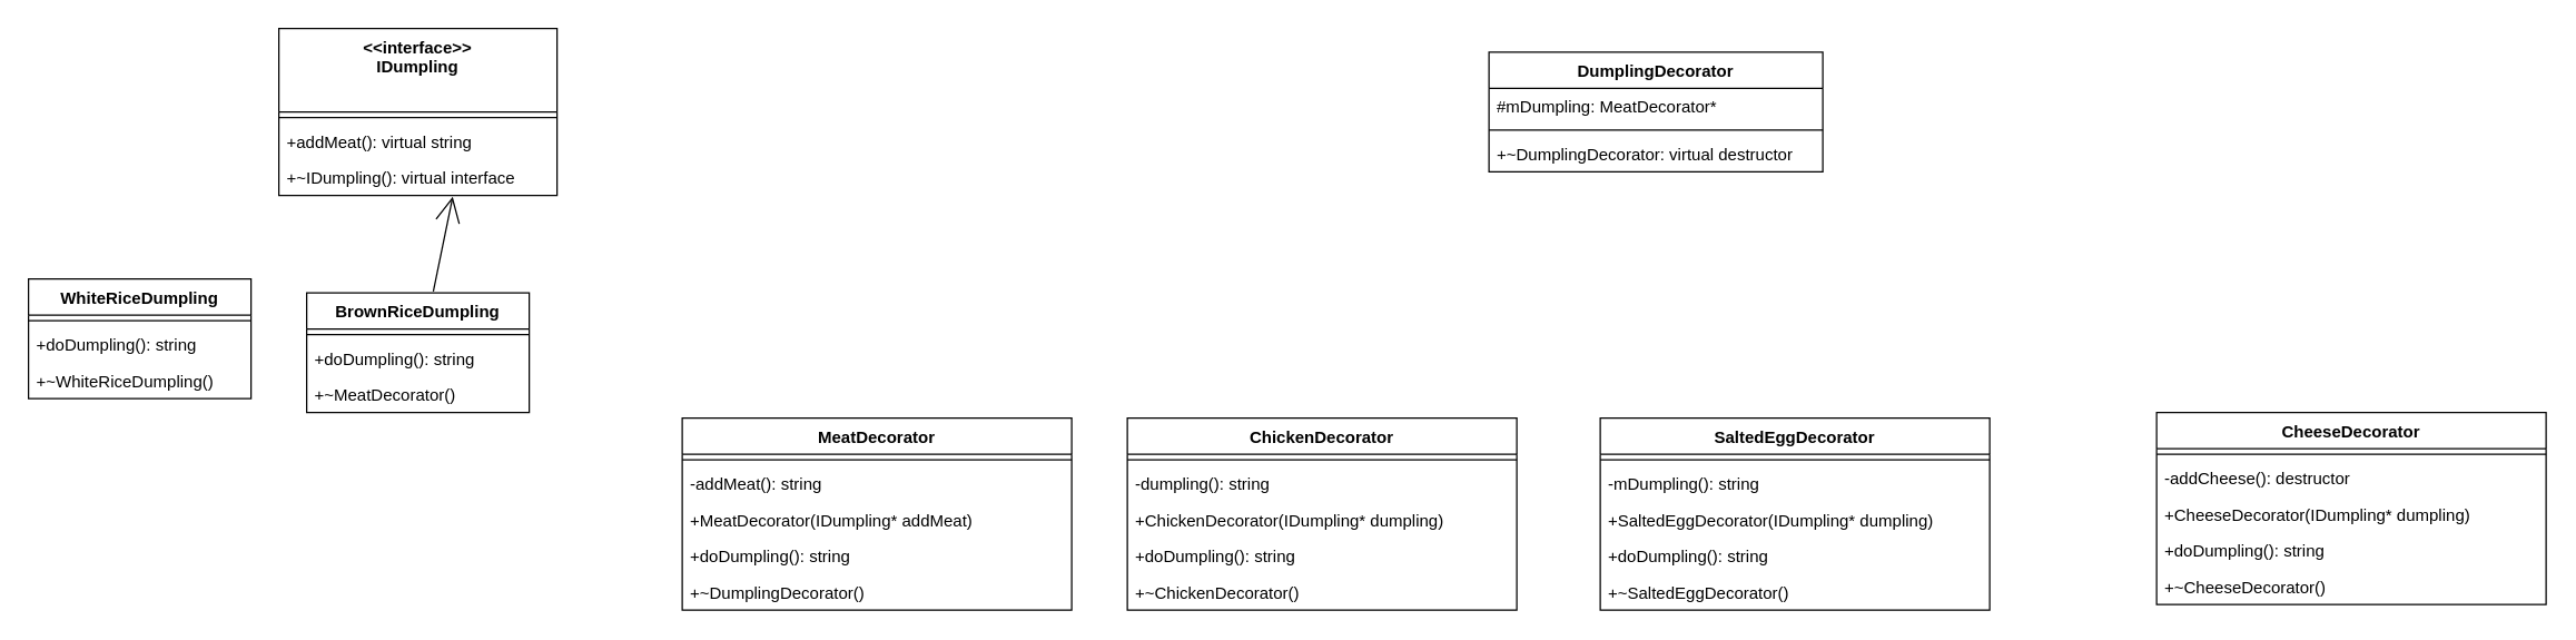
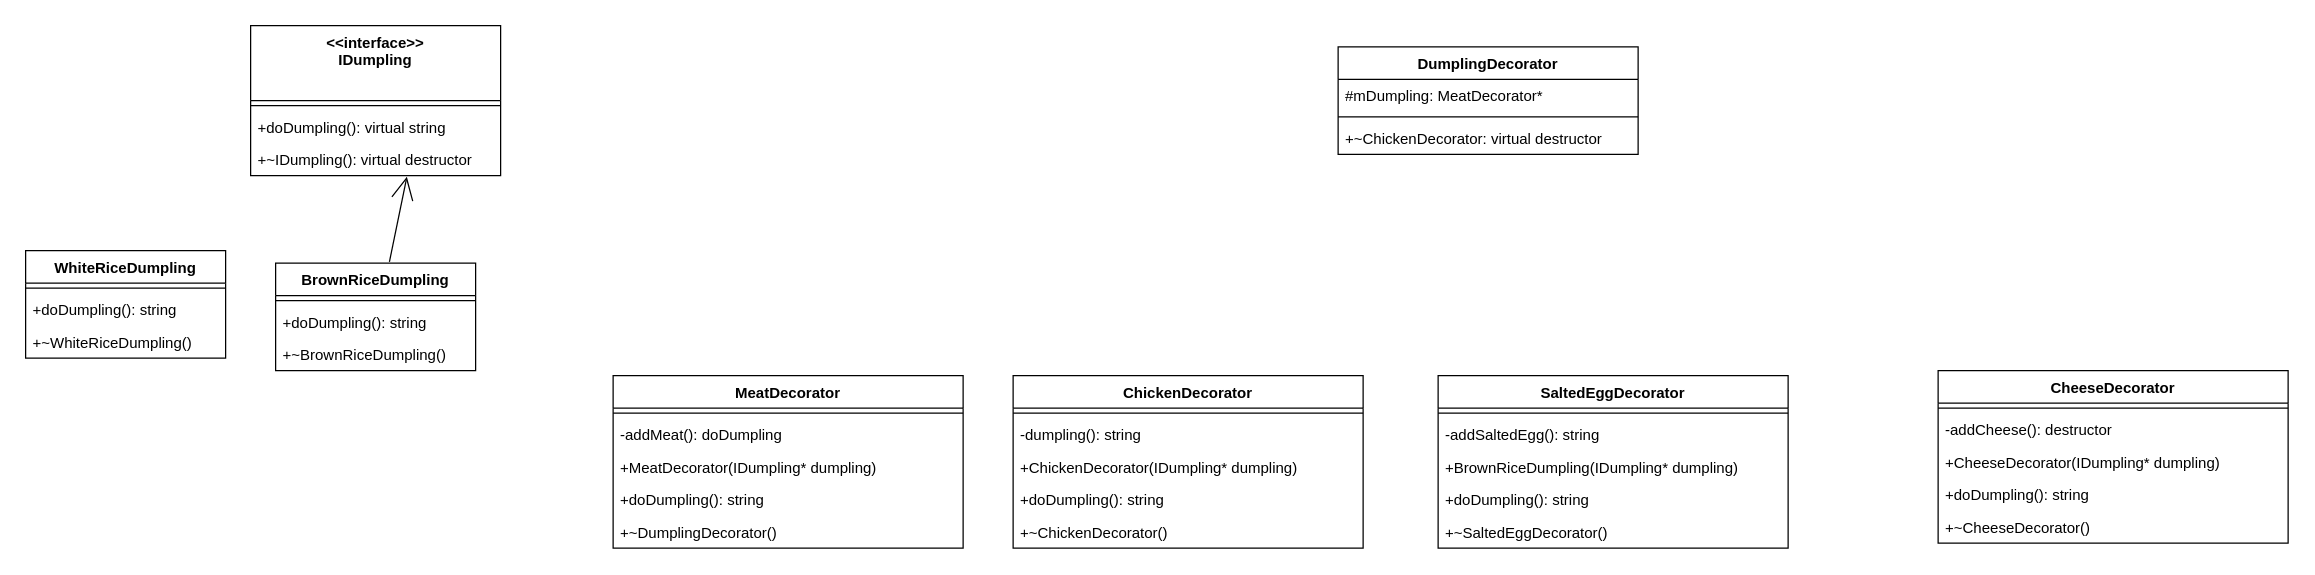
- <mxCell id="4" value="+addMeat(): virtual string" style="text;strokeColor=none;fillColor=none;align=left;verticalAlign=top;spacingLeft=4;spacingRight=4;overflow=hidden;rotatable=0;points=[[0,0.5],[1,0.5]];portConstraint=eastwest;" vertex="1" parent="2"><mxGeometry y="68" width="200" height="26" as="geometry" /></mxCell>
+ <mxCell id="4" value="+doDumpling(): virtual string" style="text;strokeColor=none;fillColor=none;align=left;verticalAlign=top;spacingLeft=4;spacingRight=4;overflow=hidden;rotatable=0;points=[[0,0.5],[1,0.5]];portConstraint=eastwest;" vertex="1" parent="2"><mxGeometry y="68" width="200" height="26" as="geometry" /></mxCell>
- <mxCell id="18" value="+~DumplingDecorator: virtual destructor" style="text;strokeColor=none;fillColor=none;align=left;verticalAlign=top;spacingLeft=4;spacingRight=4;overflow=hidden;rotatable=0;points=[[0,0.5],[1,0.5]];portConstraint=eastwest;" vertex="1" parent="15"><mxGeometry y="60" width="240" height="26" as="geometry" /></mxCell>
+ <mxCell id="18" value="+~ChickenDecorator: virtual destructor" style="text;strokeColor=none;fillColor=none;align=left;verticalAlign=top;spacingLeft=4;spacingRight=4;overflow=hidden;rotatable=0;points=[[0,0.5],[1,0.5]];portConstraint=eastwest;" vertex="1" parent="15"><mxGeometry y="60" width="240" height="26" as="geometry" /></mxCell>
- <mxCell id="5" value="+~IDumpling(): virtual interface" style="text;strokeColor=none;fillColor=none;align=left;verticalAlign=top;spacingLeft=4;spacingRight=4;overflow=hidden;rotatable=0;points=[[0,0.5],[1,0.5]];portConstraint=eastwest;" vertex="1" parent="2"><mxGeometry y="94" width="200" height="26" as="geometry" /></mxCell>
+ <mxCell id="5" value="+~IDumpling(): virtual destructor" style="text;strokeColor=none;fillColor=none;align=left;verticalAlign=top;spacingLeft=4;spacingRight=4;overflow=hidden;rotatable=0;points=[[0,0.5],[1,0.5]];portConstraint=eastwest;" vertex="1" parent="2"><mxGeometry y="94" width="200" height="26" as="geometry" /></mxCell>
- <mxCell id="13" value="+~MeatDecorator()" style="text;strokeColor=none;fillColor=none;align=left;verticalAlign=top;spacingLeft=4;spacingRight=4;overflow=hidden;rotatable=0;points=[[0,0.5],[1,0.5]];portConstraint=eastwest;" vertex="1" parent="10"><mxGeometry y="60" width="160" height="26" as="geometry" /></mxCell>
+ <mxCell id="13" value="+~BrownRiceDumpling()" style="text;strokeColor=none;fillColor=none;align=left;verticalAlign=top;spacingLeft=4;spacingRight=4;overflow=hidden;rotatable=0;points=[[0,0.5],[1,0.5]];portConstraint=eastwest;" vertex="1" parent="10"><mxGeometry y="60" width="160" height="26" as="geometry" /></mxCell>
- <mxCell id="21" value="-addMeat(): string" style="text;strokeColor=none;fillColor=none;align=left;verticalAlign=top;spacingLeft=4;spacingRight=4;overflow=hidden;rotatable=0;points=[[0,0.5],[1,0.5]];portConstraint=eastwest;" vertex="1" parent="19"><mxGeometry y="34" width="280" height="26" as="geometry" /></mxCell>
+ <mxCell id="21" value="-addMeat(): doDumpling" style="text;strokeColor=none;fillColor=none;align=left;verticalAlign=top;spacingLeft=4;spacingRight=4;overflow=hidden;rotatable=0;points=[[0,0.5],[1,0.5]];portConstraint=eastwest;" vertex="1" parent="19"><mxGeometry y="34" width="280" height="26" as="geometry" /></mxCell>
- <mxCell id="33" value="-mDumpling(): string" style="text;strokeColor=none;fillColor=none;align=left;verticalAlign=top;spacingLeft=4;spacingRight=4;overflow=hidden;rotatable=0;points=[[0,0.5],[1,0.5]];portConstraint=eastwest;" vertex="1" parent="31"><mxGeometry y="34" width="280" height="26" as="geometry" /></mxCell>
+ <mxCell id="33" value="-addSaltedEgg(): string" style="text;strokeColor=none;fillColor=none;align=left;verticalAlign=top;spacingLeft=4;spacingRight=4;overflow=hidden;rotatable=0;points=[[0,0.5],[1,0.5]];portConstraint=eastwest;" vertex="1" parent="31"><mxGeometry y="34" width="280" height="26" as="geometry" /></mxCell>
- <mxCell id="22" value="+MeatDecorator(IDumpling* addMeat)" style="text;strokeColor=none;fillColor=none;align=left;verticalAlign=top;spacingLeft=4;spacingRight=4;overflow=hidden;rotatable=0;points=[[0,0.5],[1,0.5]];portConstraint=eastwest;" vertex="1" parent="19"><mxGeometry y="60" width="280" height="26" as="geometry" /></mxCell>
+ <mxCell id="22" value="+MeatDecorator(IDumpling* dumpling)" style="text;strokeColor=none;fillColor=none;align=left;verticalAlign=top;spacingLeft=4;spacingRight=4;overflow=hidden;rotatable=0;points=[[0,0.5],[1,0.5]];portConstraint=eastwest;" vertex="1" parent="19"><mxGeometry y="60" width="280" height="26" as="geometry" /></mxCell>
- <mxCell id="34" value="+SaltedEggDecorator(IDumpling* dumpling)" style="text;strokeColor=none;fillColor=none;align=left;verticalAlign=top;spacingLeft=4;spacingRight=4;overflow=hidden;rotatable=0;points=[[0,0.5],[1,0.5]];portConstraint=eastwest;" vertex="1" parent="31"><mxGeometry y="60" width="280" height="26" as="geometry" /></mxCell>
+ <mxCell id="34" value="+BrownRiceDumpling(IDumpling* dumpling)" style="text;strokeColor=none;fillColor=none;align=left;verticalAlign=top;spacingLeft=4;spacingRight=4;overflow=hidden;rotatable=0;points=[[0,0.5],[1,0.5]];portConstraint=eastwest;" vertex="1" parent="31"><mxGeometry y="60" width="280" height="26" as="geometry" /></mxCell>
